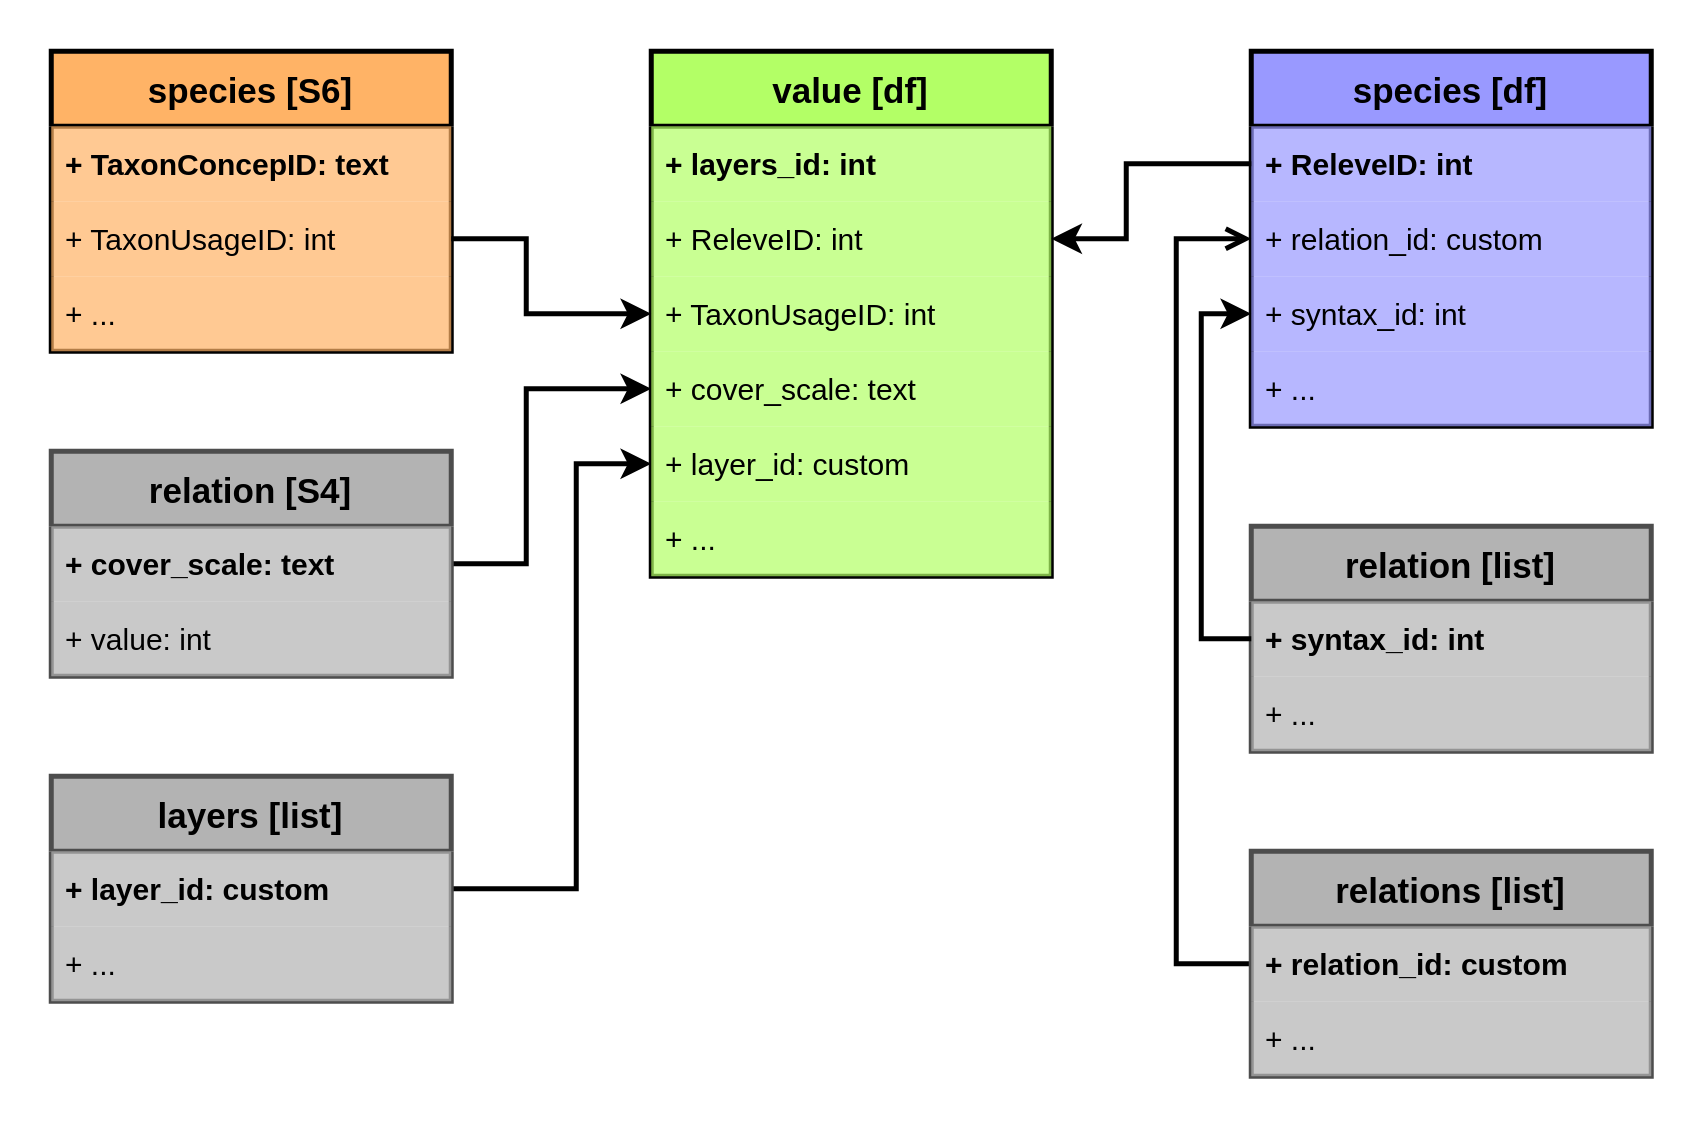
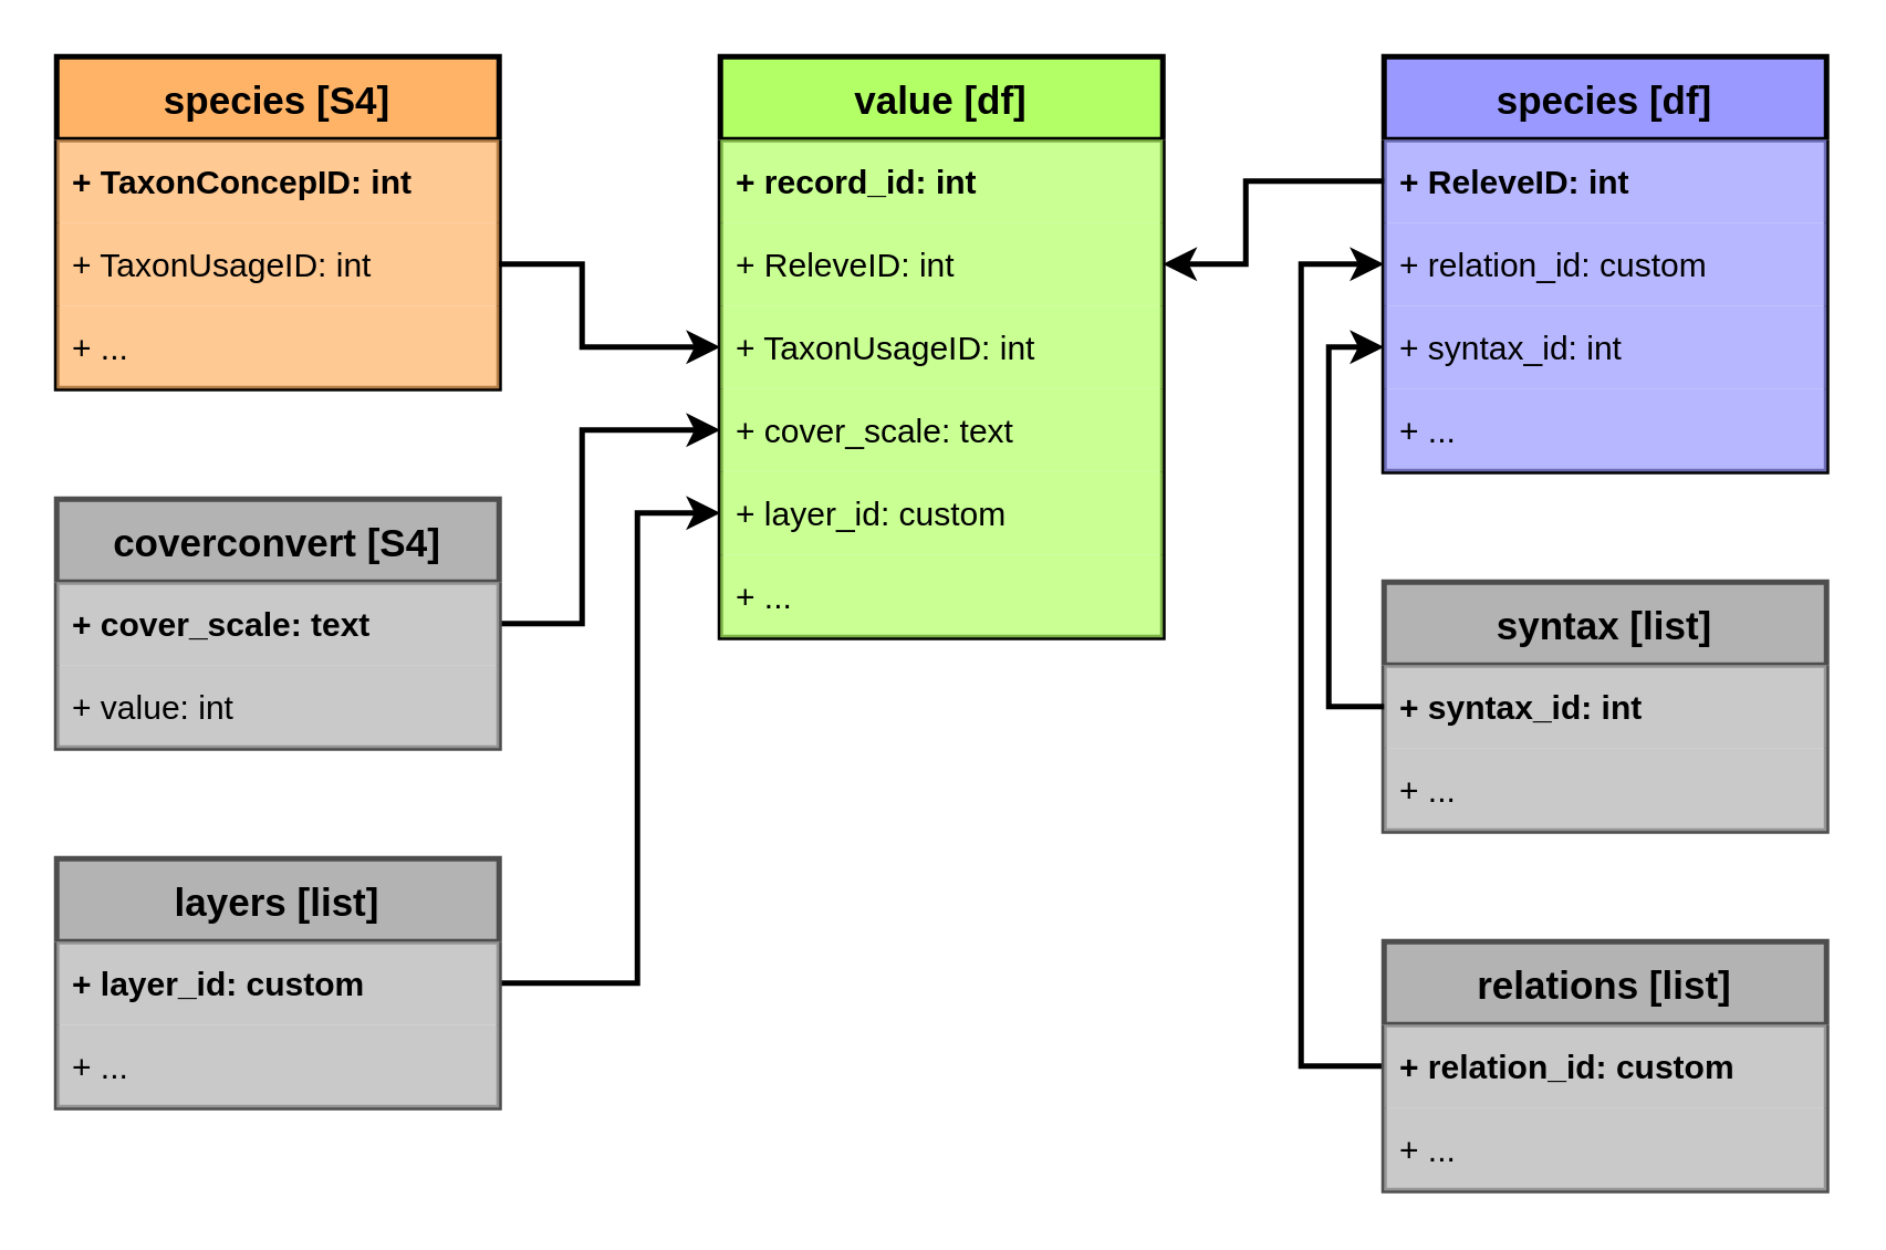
- <mxCell id="2" value="species [S6]" style="swimlane;fontStyle=1;childLayout=stackLayout;horizontal=1;startSize=30;horizontalStack=0;resizeParent=1;resizeParentMax=0;resizeLast=0;collapsible=1;marginBottom=0;fontSize=14;fillColor=#FFB366;strokeColor=#000000;fontColor=#000000;strokeWidth=2;" vertex="1" parent="1"><mxGeometry x="20" y="20" width="160" height="120" as="geometry" /></mxCell>
+ <mxCell id="2" value="species [S4]" style="swimlane;fontStyle=1;childLayout=stackLayout;horizontal=1;startSize=30;horizontalStack=0;resizeParent=1;resizeParentMax=0;resizeLast=0;collapsible=1;marginBottom=0;fontSize=14;fillColor=#FFB366;strokeColor=#000000;fontColor=#000000;strokeWidth=2;" vertex="1" parent="1"><mxGeometry x="20" y="20" width="160" height="120" as="geometry" /></mxCell>
- <mxCell id="3" value="+ TaxonConcepID: text" style="text;strokeColor=none;fillColor=#FFB366;align=left;verticalAlign=middle;spacingLeft=4;spacingRight=4;overflow=hidden;points=[[0,0.5],[1,0.5]];portConstraint=eastwest;rotatable=0;fontColor=#000000;opacity=70;fontStyle=1;" vertex="1" parent="2"><mxGeometry y="30" width="160" height="30" as="geometry" /></mxCell>
+ <mxCell id="3" value="+ TaxonConcepID: int" style="text;strokeColor=none;fillColor=#FFB366;align=left;verticalAlign=middle;spacingLeft=4;spacingRight=4;overflow=hidden;points=[[0,0.5],[1,0.5]];portConstraint=eastwest;rotatable=0;fontColor=#000000;opacity=70;fontStyle=1;" vertex="1" parent="2"><mxGeometry y="30" width="160" height="30" as="geometry" /></mxCell>
- <mxCell id="15" value="+ layers_id: int" style="text;strokeColor=none;fillColor=#B3FF66;align=left;verticalAlign=middle;spacingLeft=4;spacingRight=4;overflow=hidden;points=[[0,0.5],[1,0.5]];portConstraint=eastwest;rotatable=0;fontColor=#000000;opacity=70;fontStyle=1;" vertex="1" parent="14"><mxGeometry y="30" width="160" height="30" as="geometry" /></mxCell>
+ <mxCell id="15" value="+ record_id: int" style="text;strokeColor=none;fillColor=#B3FF66;align=left;verticalAlign=middle;spacingLeft=4;spacingRight=4;overflow=hidden;points=[[0,0.5],[1,0.5]];portConstraint=eastwest;rotatable=0;fontColor=#000000;opacity=70;fontStyle=1;" vertex="1" parent="14"><mxGeometry y="30" width="160" height="30" as="geometry" /></mxCell>
- <mxCell id="26" style="edgeStyle=none;rounded=0;html=1;exitX=0;exitY=0.5;exitDx=0;exitDy=0;entryX=0;entryY=0.5;entryDx=0;entryDy=0;strokeColor=#000000;strokeWidth=2;endArrow=open;" edge="1" parent="1" source="27" target="21"><mxGeometry relative="1" as="geometry"><Array as="points"><mxPoint x="470" y="385" /><mxPoint x="470" y="95" /></Array></mxGeometry></mxCell>
+ <mxCell id="26" style="edgeStyle=none;rounded=0;html=1;exitX=0;exitY=0.5;exitDx=0;exitDy=0;entryX=0;entryY=0.5;entryDx=0;entryDy=0;strokeColor=#000000;strokeWidth=2;" edge="1" parent="1" source="27" target="21"><mxGeometry relative="1" as="geometry"><Array as="points"><mxPoint x="470" y="385" /><mxPoint x="470" y="95" /></Array></mxGeometry></mxCell>
- <mxCell id="7" value="relation [S4]" style="swimlane;fontStyle=1;childLayout=stackLayout;horizontal=1;startSize=30;horizontalStack=0;resizeParent=1;resizeParentMax=0;resizeLast=0;collapsible=1;marginBottom=0;fontSize=14;fillColor=#B3B3B3;strokeColor=#4D4D4D;fontColor=#000000;strokeWidth=2;" vertex="1" parent="1"><mxGeometry x="20" y="180" width="160" height="90" as="geometry" /></mxCell>
+ <mxCell id="7" value="coverconvert [S4]" style="swimlane;fontStyle=1;childLayout=stackLayout;horizontal=1;startSize=30;horizontalStack=0;resizeParent=1;resizeParentMax=0;resizeLast=0;collapsible=1;marginBottom=0;fontSize=14;fillColor=#B3B3B3;strokeColor=#4D4D4D;fontColor=#000000;strokeWidth=2;" vertex="1" parent="1"><mxGeometry x="20" y="180" width="160" height="90" as="geometry" /></mxCell>
- <mxCell id="30" value="relation [list]" style="swimlane;fontStyle=1;childLayout=stackLayout;horizontal=1;startSize=30;horizontalStack=0;resizeParent=1;resizeParentMax=0;resizeLast=0;collapsible=1;marginBottom=0;fontSize=14;fillColor=#B3B3B3;strokeColor=#4D4D4D;fontColor=#000000;strokeWidth=2;" vertex="1" parent="1"><mxGeometry x="500" y="210" width="160" height="90" as="geometry" /></mxCell>
+ <mxCell id="30" value="syntax [list]" style="swimlane;fontStyle=1;childLayout=stackLayout;horizontal=1;startSize=30;horizontalStack=0;resizeParent=1;resizeParentMax=0;resizeLast=0;collapsible=1;marginBottom=0;fontSize=14;fillColor=#B3B3B3;strokeColor=#4D4D4D;fontColor=#000000;strokeWidth=2;" vertex="1" parent="1"><mxGeometry x="500" y="210" width="160" height="90" as="geometry" /></mxCell>
